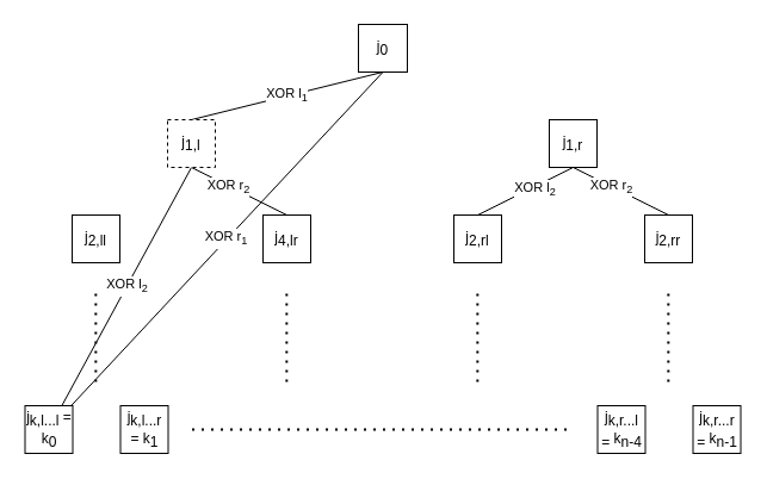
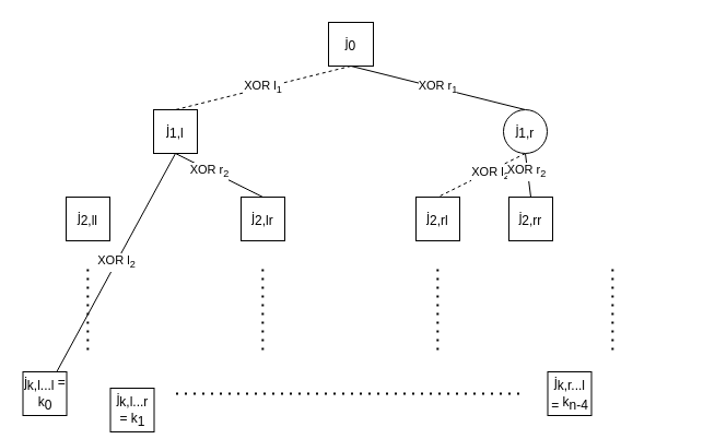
- <mxCell id="2" value="XOR l&lt;sub&gt;1&lt;/sub&gt;" style="rounded=0;orthogonalLoop=1;jettySize=auto;html=1;entryX=0.5;entryY=0;entryDx=0;entryDy=0;endArrow=none;endFill=0;exitX=0.5;exitY=1;exitDx=0;exitDy=0;" edge="1" parent="1" source="4" target="8"><mxGeometry relative="1" as="geometry" /></mxCell>
+ <mxCell id="2" value="XOR l&lt;sub&gt;1&lt;/sub&gt;" style="rounded=0;orthogonalLoop=1;jettySize=auto;html=1;entryX=0.5;entryY=0;entryDx=0;entryDy=0;endArrow=none;endFill=0;exitX=0.5;exitY=1;exitDx=0;exitDy=0;dashed=1;" edge="1" parent="1" source="4" target="8"><mxGeometry relative="1" as="geometry" /></mxCell>
- <mxCell id="8" value="j&lt;sub style=&quot;font-size: 12px;&quot;&gt;1,l&lt;/sub&gt;" style="rounded=0;whiteSpace=wrap;html=1;fontSize=12;dashed=1;" vertex="1" parent="1"><mxGeometry x="140" y="100" width="40" height="40" as="geometry" /></mxCell>
+ <mxCell id="8" value="j&lt;sub style=&quot;font-size: 12px;&quot;&gt;1,l&lt;/sub&gt;" style="rounded=0;whiteSpace=wrap;html=1;fontSize=12;" vertex="1" parent="1"><mxGeometry x="140" y="100" width="40" height="40" as="geometry" /></mxCell>
- <mxCell id="13" value="j&lt;sub style=&quot;font-size: 12px;&quot;&gt;1,r&lt;/sub&gt;" style="rounded=0;whiteSpace=wrap;html=1;fontSize=12;" vertex="1" parent="1"><mxGeometry x="460" y="100" width="40" height="40" as="geometry" /></mxCell>
+ <mxCell id="13" value="j&lt;sub style=&quot;font-size: 12px;&quot;&gt;1,r&lt;/sub&gt;" style="ellipse;whiteSpace=wrap;html=1;fontSize=12;" vertex="1" parent="1"><mxGeometry x="460" y="100" width="40" height="40" as="geometry" /></mxCell>
- <mxCell id="9" style="edgeStyle=none;rounded=0;orthogonalLoop=1;jettySize=auto;html=1;entryX=0.5;entryY=0;entryDx=0;entryDy=0;endArrow=none;endFill=0;exitX=0.5;exitY=1;exitDx=0;exitDy=0;" edge="1" parent="1" source="13" target="16"><mxGeometry relative="1" as="geometry" /></mxCell>
+ <mxCell id="9" style="edgeStyle=none;rounded=0;orthogonalLoop=1;jettySize=auto;html=1;entryX=0.5;entryY=0;entryDx=0;entryDy=0;endArrow=none;endFill=0;exitX=0.5;exitY=1;exitDx=0;exitDy=0;dashed=1;" edge="1" parent="1" source="13" target="16"><mxGeometry relative="1" as="geometry" /></mxCell>
- <mxCell id="3" value="XOR r&lt;sub&gt;1&lt;/sub&gt;" style="edgeStyle=none;rounded=0;orthogonalLoop=1;jettySize=auto;html=1;endArrow=none;endFill=0;exitX=0.5;exitY=1;exitDx=0;exitDy=0;" edge="1" parent="1" source="4" target="18"><mxGeometry relative="1" as="geometry" /></mxCell>
+ <mxCell id="3" value="XOR r&lt;sub&gt;1&lt;/sub&gt;" style="edgeStyle=none;rounded=0;orthogonalLoop=1;jettySize=auto;html=1;entryX=0.5;entryY=0;entryDx=0;entryDy=0;endArrow=none;endFill=0;exitX=0.5;exitY=1;exitDx=0;exitDy=0;" edge="1" parent="1" source="4" target="13"><mxGeometry relative="1" as="geometry" /></mxCell>
- <mxCell id="15" value="j&lt;sub style=&quot;font-size: 12px;&quot;&gt;4,lr&lt;/sub&gt;" style="rounded=0;whiteSpace=wrap;html=1;fontSize=12;" vertex="1" parent="1"><mxGeometry x="220" y="180" width="40" height="40" as="geometry" /></mxCell>
+ <mxCell id="15" value="j&lt;sub style=&quot;font-size: 12px;&quot;&gt;2,lr&lt;/sub&gt;" style="rounded=0;whiteSpace=wrap;html=1;fontSize=12;" vertex="1" parent="1"><mxGeometry x="220" y="180" width="40" height="40" as="geometry" /></mxCell>
- <mxCell id="17" value="j&lt;sub style=&quot;font-size: 12px;&quot;&gt;2,rr&lt;/sub&gt;" style="rounded=0;whiteSpace=wrap;html=1;fontSize=12;" vertex="1" parent="1"><mxGeometry x="540" y="180" width="40" height="40" as="geometry" /></mxCell>
+ <mxCell id="17" value="j&lt;sub style=&quot;font-size: 12px;&quot;&gt;2,rr&lt;/sub&gt;" style="rounded=0;whiteSpace=wrap;html=1;fontSize=12;" vertex="1" parent="1"><mxGeometry x="465" y="180" width="40" height="40" as="geometry" /></mxCell>
- <mxCell id="19" value="j&lt;sub style=&quot;font-size: 12px;&quot;&gt;k,l...r&lt;/sub&gt; = k&lt;sub style=&quot;font-size: 12px;&quot;&gt;1&lt;/sub&gt;" style="rounded=0;whiteSpace=wrap;html=1;fontSize=12;" vertex="1" parent="1"><mxGeometry x="100.5" y="340" width="40" height="40" as="geometry" /></mxCell>
+ <mxCell id="19" value="j&lt;sub style=&quot;font-size: 12px;&quot;&gt;k,l...r&lt;/sub&gt; = k&lt;sub style=&quot;font-size: 12px;&quot;&gt;1&lt;/sub&gt;" style="rounded=0;whiteSpace=wrap;html=1;fontSize=12;" vertex="1" parent="1"><mxGeometry x="100.5" y="355" width="40" height="40" as="geometry" /></mxCell>
- <mxCell id="21" value="j&lt;sub style=&quot;font-size: 12px;&quot;&gt;k,r...r =&amp;nbsp;&lt;/sub&gt;k&lt;sub style=&quot;font-size: 12px;&quot;&gt;n-1&lt;/sub&gt;" style="rounded=0;whiteSpace=wrap;html=1;fontSize=12;" vertex="1" parent="1"><mxGeometry x="580.5" y="340" width="40" height="40" as="geometry" /></mxCell>
